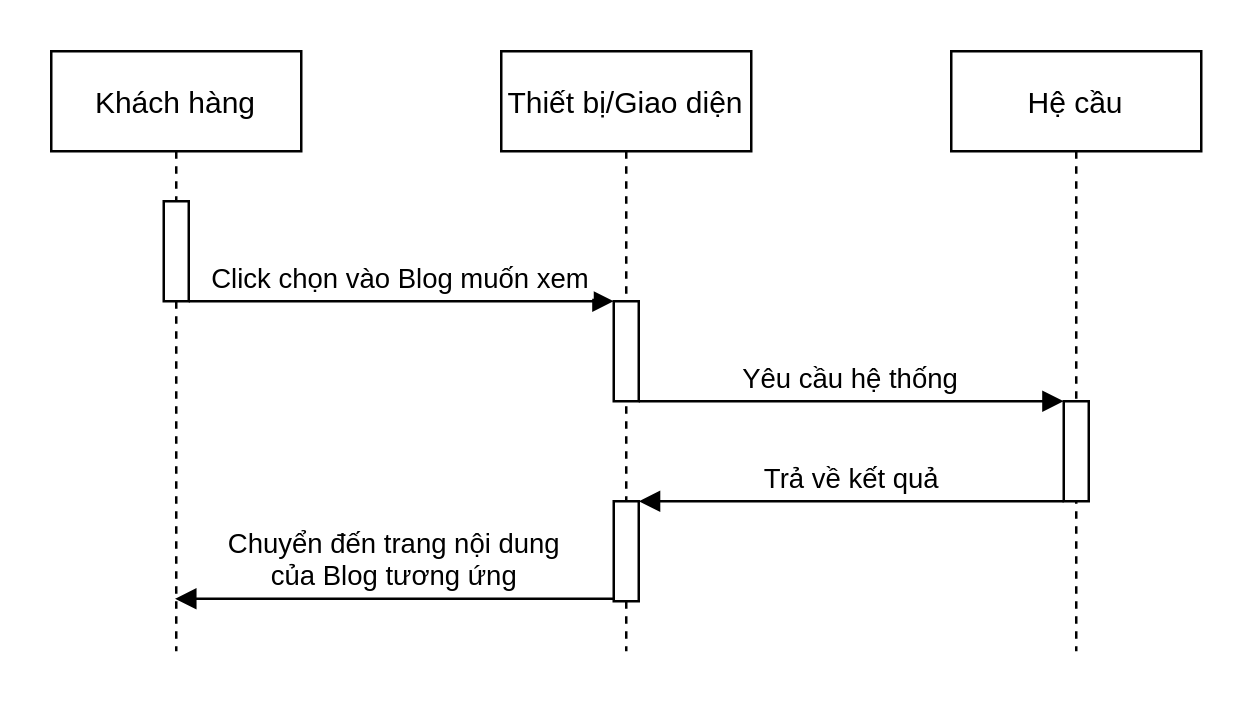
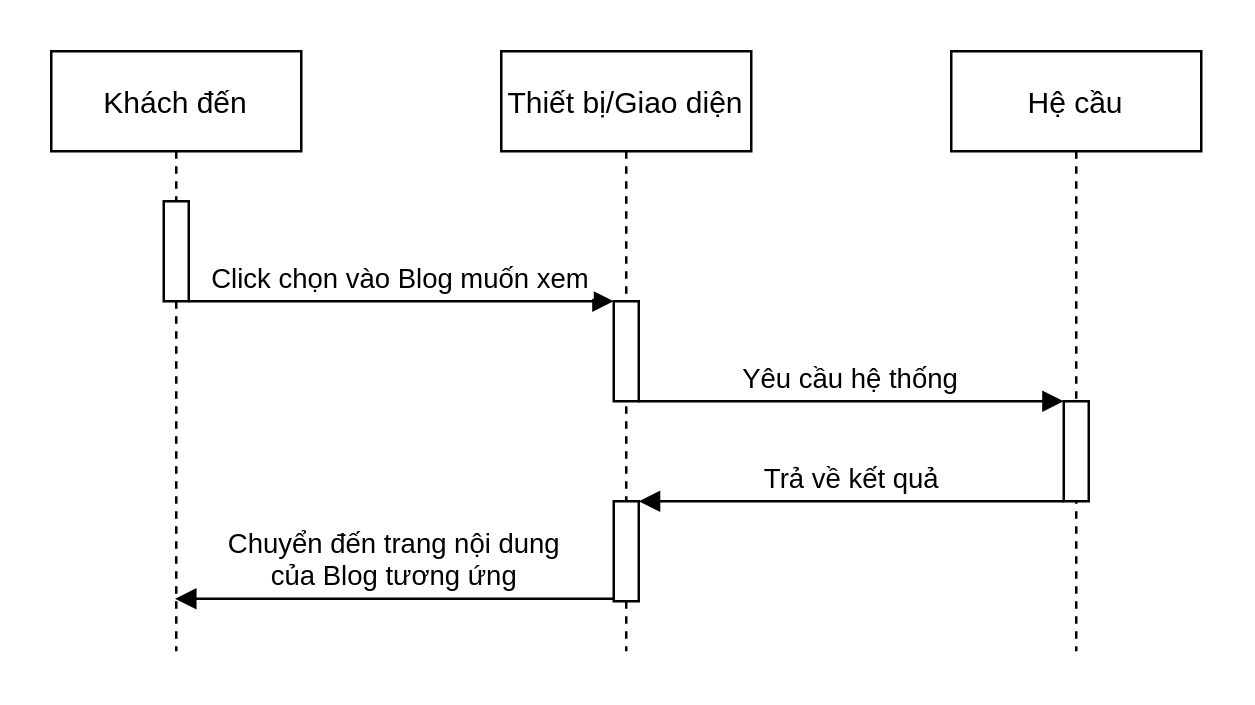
- <mxCell id="2" value="Khách hàng" style="shape=umlLifeline;perimeter=lifelinePerimeter;container=1;collapsible=0;recursiveResize=0;rounded=0;shadow=0;strokeWidth=1;" vertex="1" parent="1"><mxGeometry x="20" y="20" width="100" height="240" as="geometry" /></mxCell>
+ <mxCell id="2" value="Khách đến" style="shape=umlLifeline;perimeter=lifelinePerimeter;container=1;collapsible=0;recursiveResize=0;rounded=0;shadow=0;strokeWidth=1;" vertex="1" parent="1"><mxGeometry x="20" y="20" width="100" height="240" as="geometry" /></mxCell>
